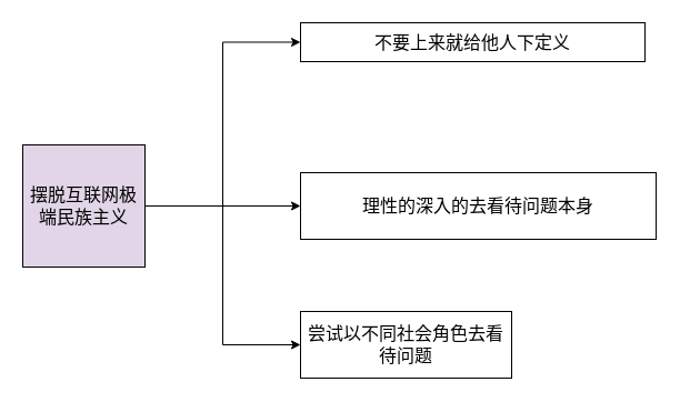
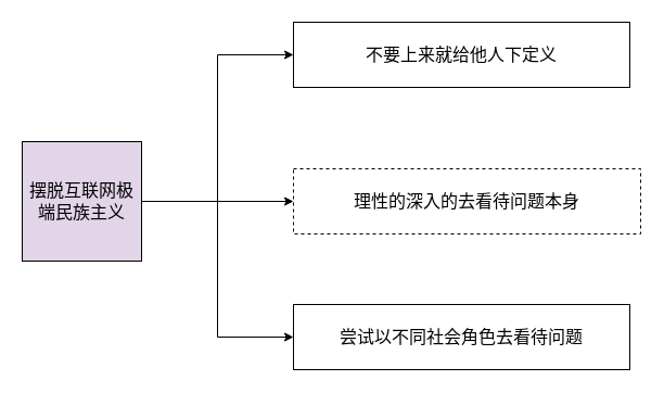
- <mxCell id="8" value="&lt;font style=&quot;font-size: 16px;&quot;&gt;不要上来就给他人下定义&lt;/font&gt;" style="rounded=0;whiteSpace=wrap;html=1;" vertex="1" parent="1"><mxGeometry x="270" y="20" width="310" height="35" as="geometry" /></mxCell>
+ <mxCell id="8" value="&lt;font style=&quot;font-size: 16px;&quot;&gt;不要上来就给他人下定义&lt;/font&gt;" style="rounded=0;whiteSpace=wrap;html=1;" vertex="1" parent="1"><mxGeometry x="270" y="20" width="310" height="60" as="geometry" /></mxCell>
- <mxCell id="7" value="&lt;font style=&quot;font-size: 16px;&quot;&gt;理性的深入的去看待问题本身&lt;/font&gt;" style="rounded=0;whiteSpace=wrap;html=1;" vertex="1" parent="1"><mxGeometry x="270" y="155" width="320" height="60" as="geometry" /></mxCell>
+ <mxCell id="7" value="&lt;font style=&quot;font-size: 16px;&quot;&gt;理性的深入的去看待问题本身&lt;/font&gt;" style="rounded=0;whiteSpace=wrap;html=1;dashed=1;" vertex="1" parent="1"><mxGeometry x="270" y="155" width="320" height="60" as="geometry" /></mxCell>
- <mxCell id="6" value="&lt;font style=&quot;font-size: 16px;&quot;&gt;尝试以不同社会角色去看待问题&lt;/font&gt;" style="rounded=0;whiteSpace=wrap;html=1;" vertex="1" parent="1"><mxGeometry x="270" y="280" width="190" height="60" as="geometry" /></mxCell>
+ <mxCell id="6" value="&lt;font style=&quot;font-size: 16px;&quot;&gt;尝试以不同社会角色去看待问题&lt;/font&gt;" style="rounded=0;whiteSpace=wrap;html=1;" vertex="1" parent="1"><mxGeometry x="270" y="280" width="310" height="60" as="geometry" /></mxCell>
